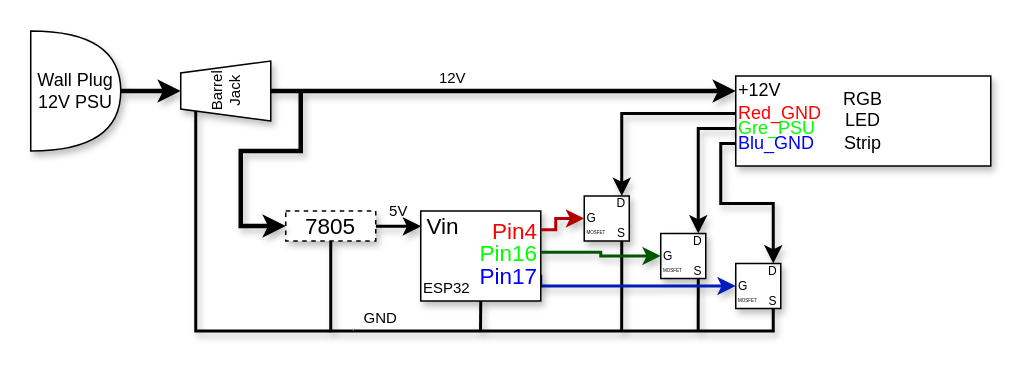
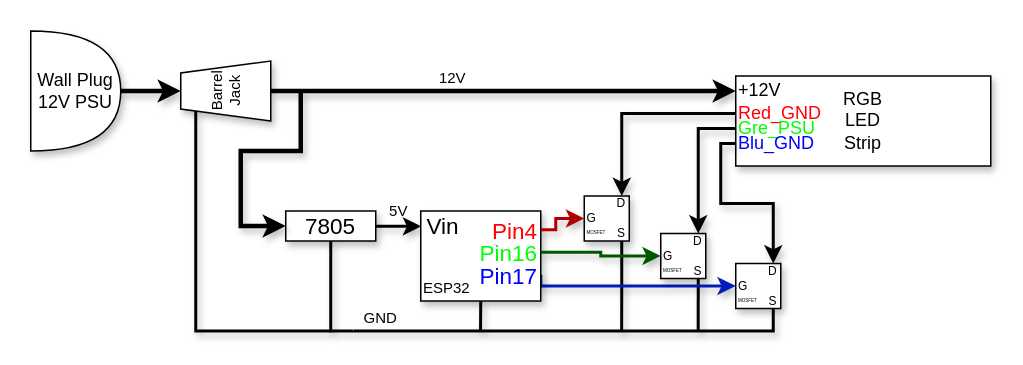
- <mxCell id="12" value="7805" style="rounded=0;whiteSpace=wrap;html=1;shadow=1;comic=0;fontSize=15;dashed=1;" vertex="1" parent="1"><mxGeometry x="190" y="140" width="60" height="20" as="geometry" /></mxCell>
+ <mxCell id="12" value="7805" style="rounded=0;whiteSpace=wrap;html=1;shadow=1;comic=0;fontSize=15;" vertex="1" parent="1"><mxGeometry x="190" y="140" width="60" height="20" as="geometry" /></mxCell>
